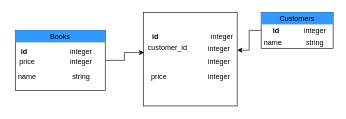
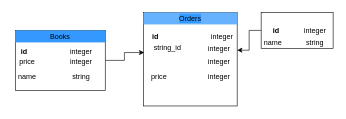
+ <mxCell id="10" value="Orders" style="text;html=1;strokeColor=none;fillColor=#66B2FF;align=center;verticalAlign=middle;whiteSpace=wrap;rounded=0;labelBackgroundColor=#3399FF;" parent="1" vertex="1"><mxGeometry x="239" y="20" width="156" height="20" as="geometry" /></mxCell>
- <mxCell id="8" value="Customers" style="text;html=1;strokeColor=none;fillColor=#3399FF;align=center;verticalAlign=middle;whiteSpace=wrap;rounded=0;labelBackgroundColor=#3399FF;labelBorderColor=none;" parent="1" vertex="1"><mxGeometry x="435" y="20" width="120" height="20" as="geometry" /></mxCell>
- <mxCell id="19" value="customer_id" style="text;html=1;strokeColor=none;fillColor=none;align=center;verticalAlign=middle;whiteSpace=wrap;rounded=0;labelBackgroundColor=#FFFFFF;" parent="1" vertex="1"><mxGeometry x="259" y="68.5" width="40" height="20" as="geometry" /></mxCell>
+ <mxCell id="19" value="string_id" style="text;html=1;strokeColor=none;fillColor=none;align=center;verticalAlign=middle;whiteSpace=wrap;rounded=0;labelBackgroundColor=#FFFFFF;" parent="1" vertex="1"><mxGeometry x="259" y="68.5" width="40" height="20" as="geometry" /></mxCell>
